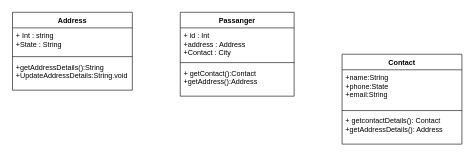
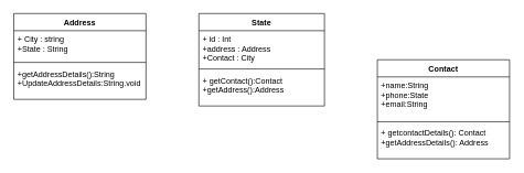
- <mxCell id="2" value="Passanger" style="swimlane;fontStyle=1;align=center;verticalAlign=top;childLayout=stackLayout;horizontal=1;startSize=26;horizontalStack=0;resizeParent=1;resizeParentMax=0;resizeLast=0;collapsible=1;marginBottom=0;" vertex="1" parent="1"><mxGeometry x="300" y="20" width="190" height="140" as="geometry" /></mxCell>
+ <mxCell id="2" value="State" style="swimlane;fontStyle=1;align=center;verticalAlign=top;childLayout=stackLayout;horizontal=1;startSize=26;horizontalStack=0;resizeParent=1;resizeParentMax=0;resizeLast=0;collapsible=1;marginBottom=0;" vertex="1" parent="1"><mxGeometry x="300" y="20" width="190" height="140" as="geometry" /></mxCell>
- <mxCell id="7" value="+ Int : string&#10;+State : String" style="text;strokeColor=none;fillColor=none;align=left;verticalAlign=top;spacingLeft=4;spacingRight=4;overflow=hidden;rotatable=0;points=[[0,0.5],[1,0.5]];portConstraint=eastwest;" vertex="1" parent="6"><mxGeometry y="26" width="200" height="44" as="geometry" /></mxCell>
+ <mxCell id="7" value="+ City : string&#10;+State : String" style="text;strokeColor=none;fillColor=none;align=left;verticalAlign=top;spacingLeft=4;spacingRight=4;overflow=hidden;rotatable=0;points=[[0,0.5],[1,0.5]];portConstraint=eastwest;" vertex="1" parent="6"><mxGeometry y="26" width="200" height="44" as="geometry" /></mxCell>
